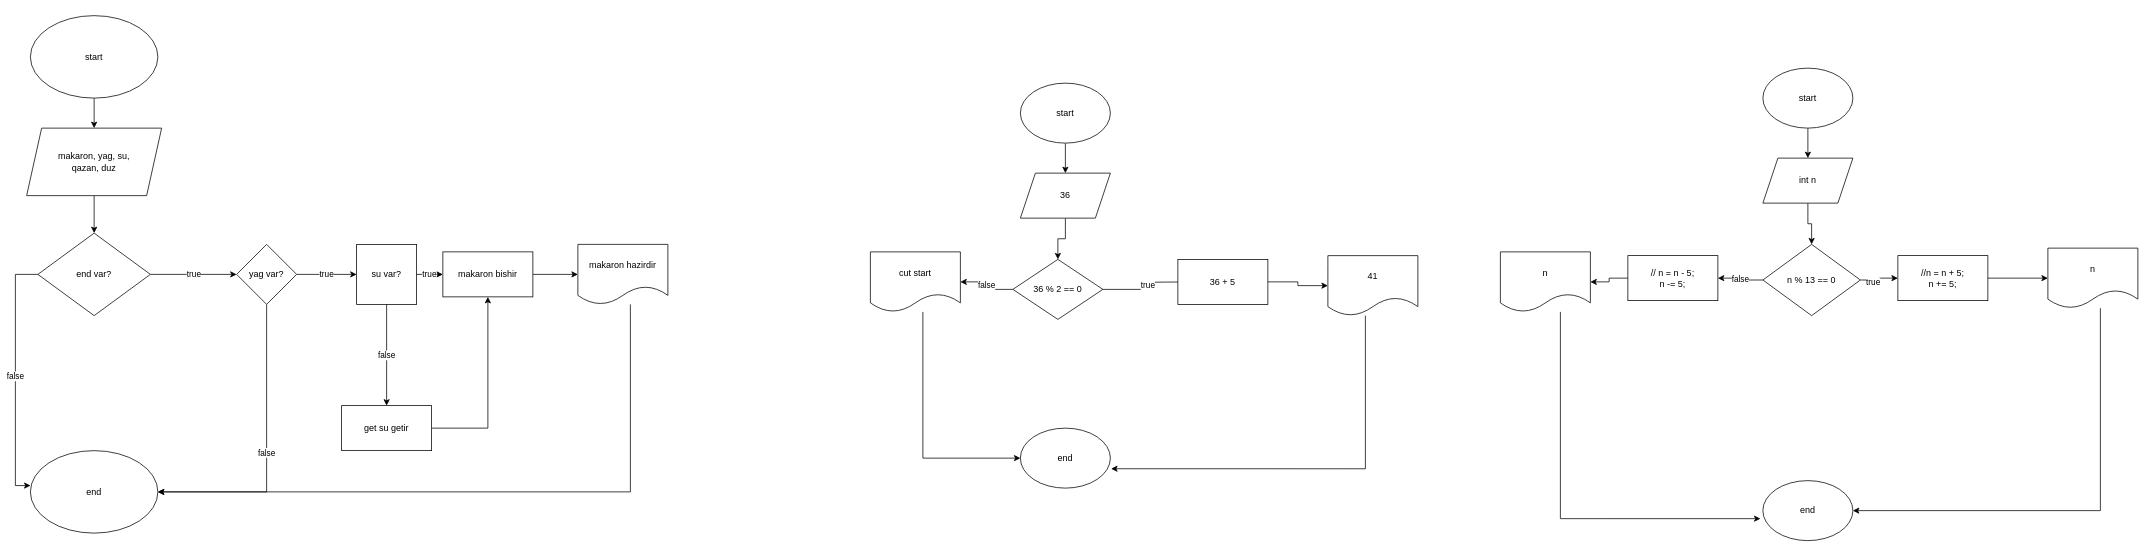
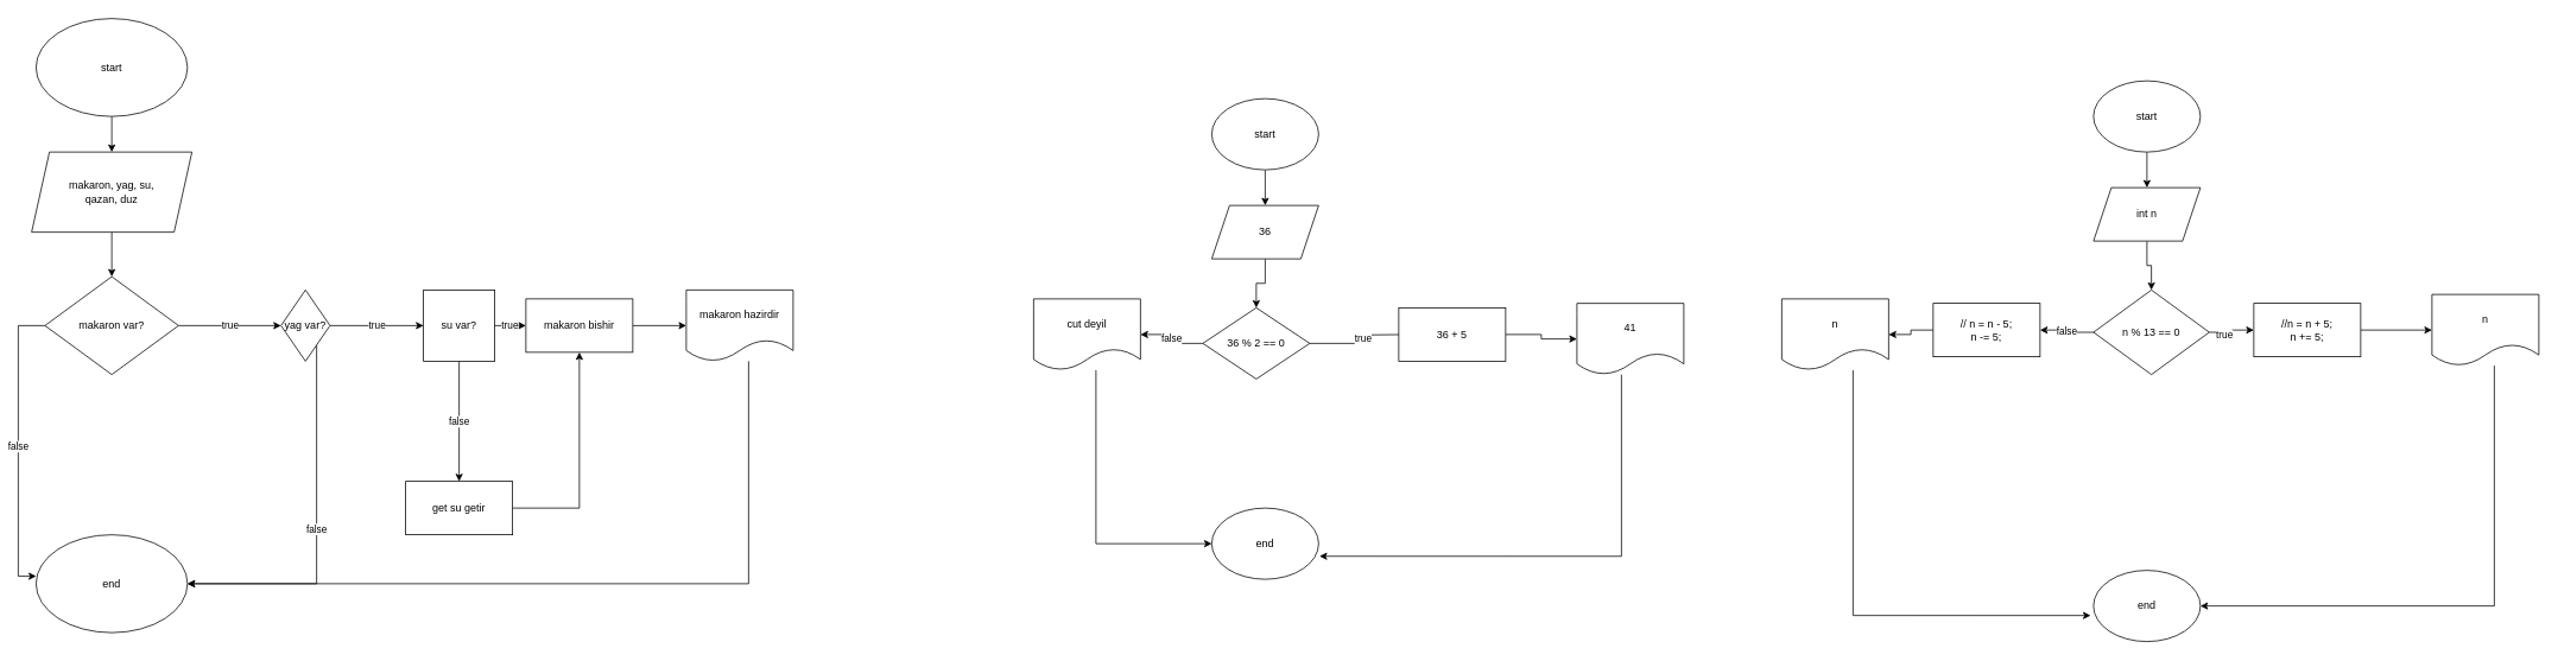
- <mxCell id="31" value="cut start" style="shape=document;whiteSpace=wrap;html=1;boundedLbl=1;" vertex="1" parent="1"><mxGeometry x="1160" y="335" width="120" height="80" as="geometry" /></mxCell>
+ <mxCell id="31" value="cut deyil" style="shape=document;whiteSpace=wrap;html=1;boundedLbl=1;" vertex="1" parent="1"><mxGeometry x="1160" y="335" width="120" height="80" as="geometry" /></mxCell>
- <mxCell id="8" value="end var?" style="rhombus;whiteSpace=wrap;html=1;" vertex="1" parent="1"><mxGeometry x="50" y="310" width="150" height="110" as="geometry" /></mxCell>
+ <mxCell id="8" value="makaron var?" style="rhombus;whiteSpace=wrap;html=1;" vertex="1" parent="1"><mxGeometry x="50" y="310" width="150" height="110" as="geometry" /></mxCell>
- <mxCell id="11" value="yag var?" style="rhombus;whiteSpace=wrap;html=1;" vertex="1" parent="1"><mxGeometry x="315" y="325" width="80" height="80" as="geometry" /></mxCell>
+ <mxCell id="11" value="yag var?" style="rhombus;whiteSpace=wrap;html=1;" vertex="1" parent="1"><mxGeometry x="315" y="325" width="55" height="80" as="geometry" /></mxCell>
